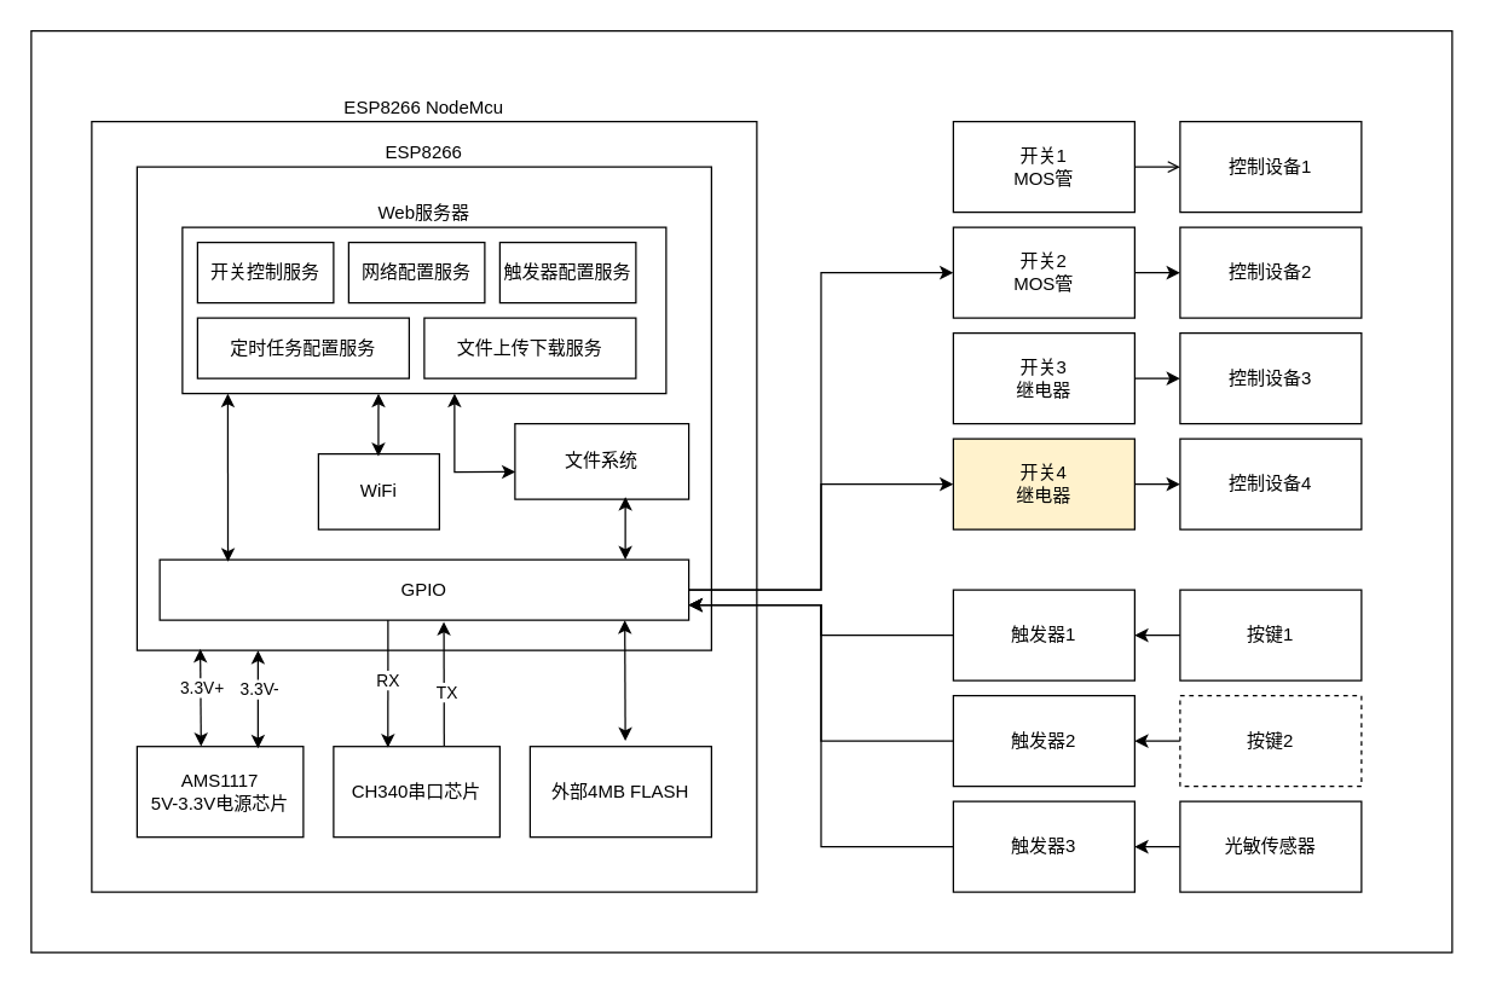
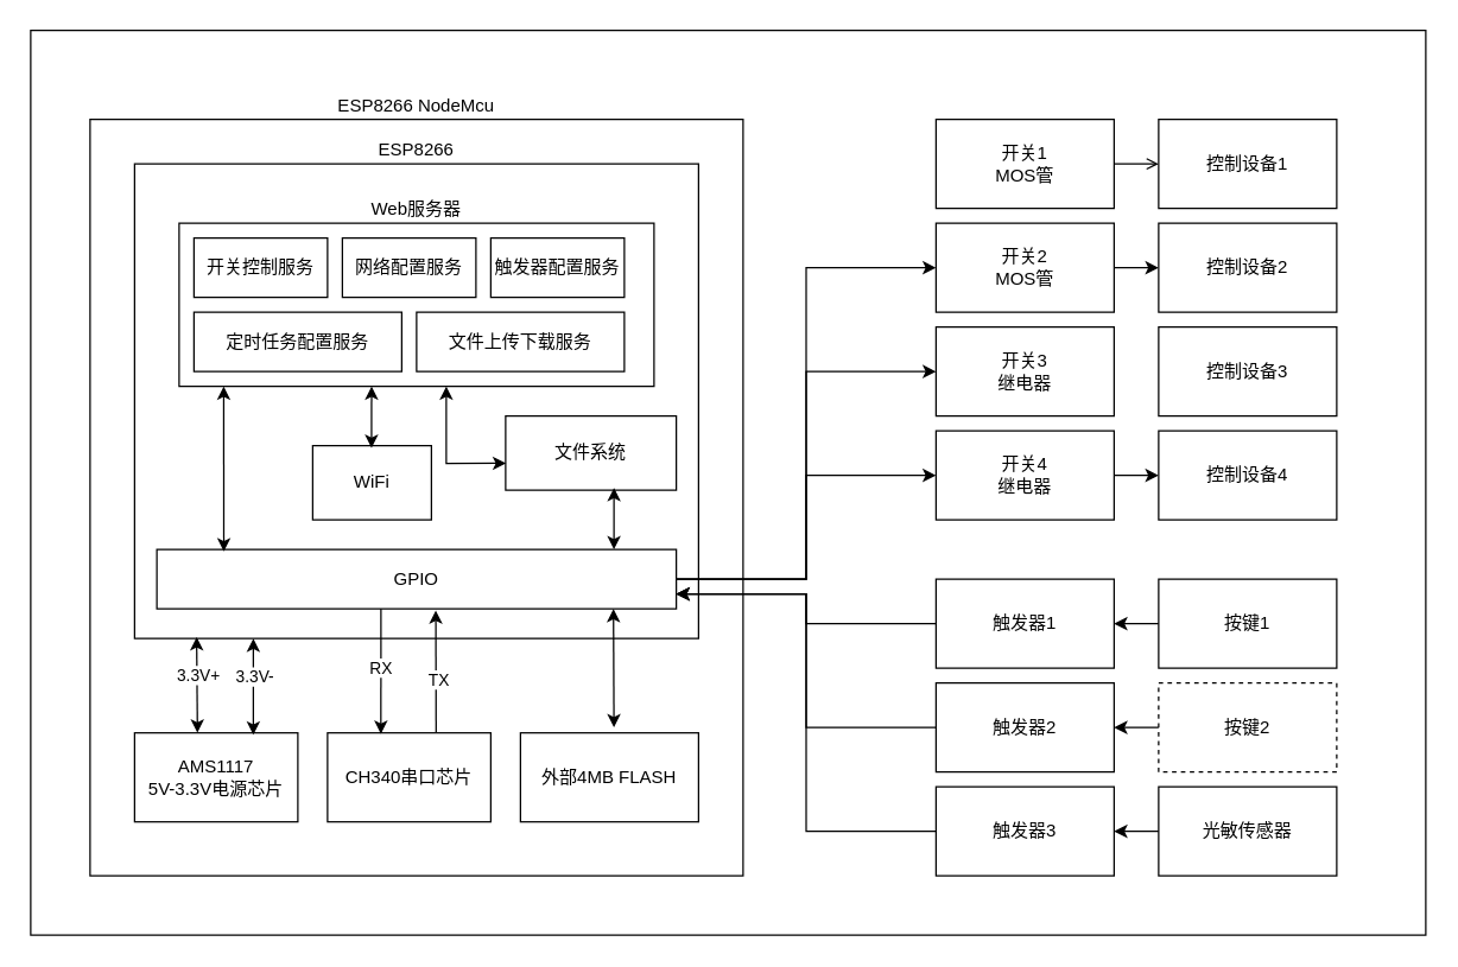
+ <mxCell id="14" style="edgeStyle=orthogonalEdgeStyle;rounded=0;orthogonalLoop=1;jettySize=auto;html=1;exitX=1;exitY=0.5;exitDx=0;exitDy=0;entryX=0;entryY=0.5;entryDx=0;entryDy=0;" edge="1" parent="1" source="16" target="38"><mxGeometry relative="1" as="geometry" /></mxCell>
- <mxCell id="37" style="edgeStyle=orthogonalEdgeStyle;rounded=0;orthogonalLoop=1;jettySize=auto;html=1;exitX=1;exitY=0.5;exitDx=0;exitDy=0;entryX=0;entryY=0.5;entryDx=0;entryDy=0;" edge="1" parent="1" source="38" target="43"><mxGeometry relative="1" as="geometry" /></mxCell>
- <mxCell id="40" value="开关4&lt;br&gt;继电器" style="rounded=0;whiteSpace=wrap;html=1;fillColor=#fff2cc;" vertex="1" parent="1"><mxGeometry x="630" y="290" width="120" height="60" as="geometry" /></mxCell>
+ <mxCell id="40" value="开关4&lt;br&gt;继电器" style="rounded=0;whiteSpace=wrap;html=1;" vertex="1" parent="1"><mxGeometry x="630" y="290" width="120" height="60" as="geometry" /></mxCell>
